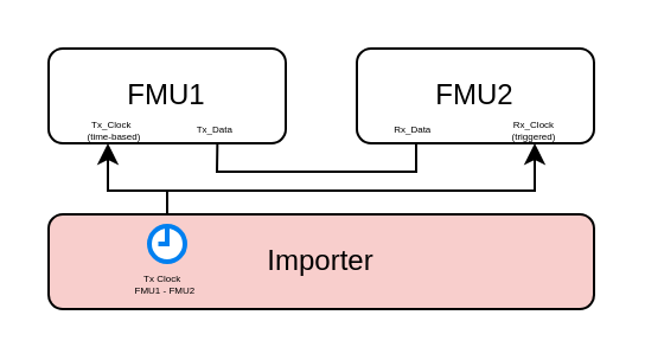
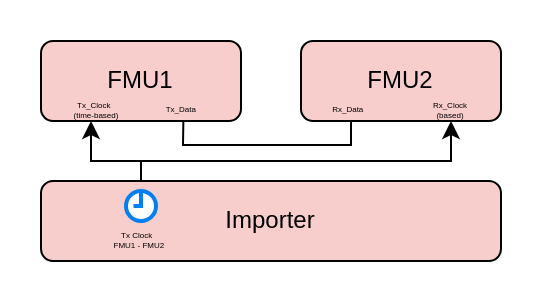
- <mxCell id="3" value="FMU1" style="rounded=1;whiteSpace=wrap;html=1;" parent="1" vertex="1"><mxGeometry x="20" y="20" width="100" height="40" as="geometry" /></mxCell>
+ <mxCell id="3" value="FMU1" style="rounded=1;whiteSpace=wrap;html=1;fillColor=#f8cecc;" parent="1" vertex="1"><mxGeometry x="20" y="20" width="100" height="40" as="geometry" /></mxCell>
- <mxCell id="4" value="FMU2" style="rounded=1;whiteSpace=wrap;html=1;" parent="1" vertex="1"><mxGeometry x="150" y="20" width="100" height="40" as="geometry" /></mxCell>
+ <mxCell id="4" value="FMU2" style="rounded=1;whiteSpace=wrap;html=1;fillColor=#f8cecc;" parent="1" vertex="1"><mxGeometry x="150" y="20" width="100" height="40" as="geometry" /></mxCell>
- <mxCell id="7" value="Rx_Clock&lt;br&gt;(triggered)" style="text;html=1;strokeColor=none;fillColor=none;align=center;verticalAlign=middle;whiteSpace=wrap;rounded=0;fontSize=4;" parent="1" vertex="1"><mxGeometry x="210" y="50" width="30" height="10" as="geometry" /></mxCell>
+ <mxCell id="7" value="Rx_Clock&lt;br&gt;(based)" style="text;html=1;strokeColor=none;fillColor=none;align=center;verticalAlign=middle;whiteSpace=wrap;rounded=0;fontSize=4;" parent="1" vertex="1"><mxGeometry x="210" y="50" width="30" height="10" as="geometry" /></mxCell>
